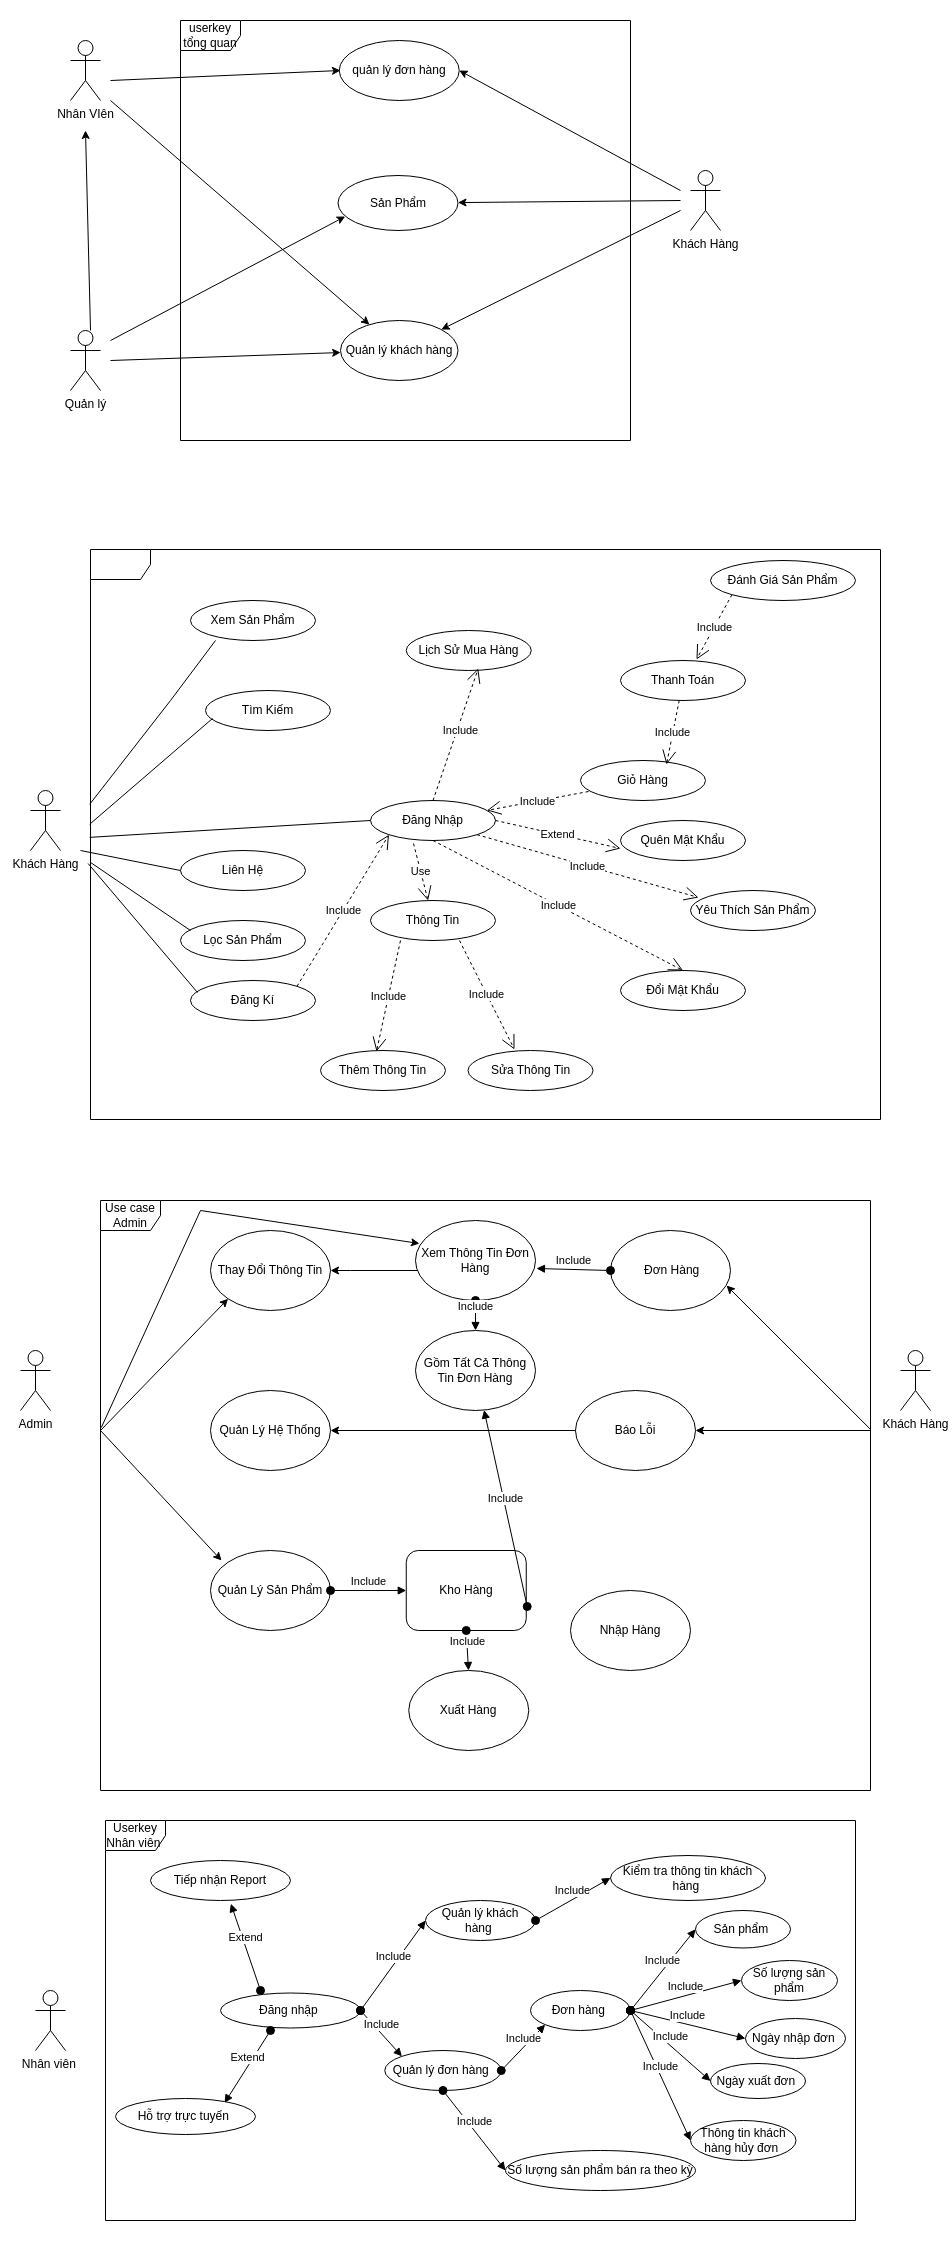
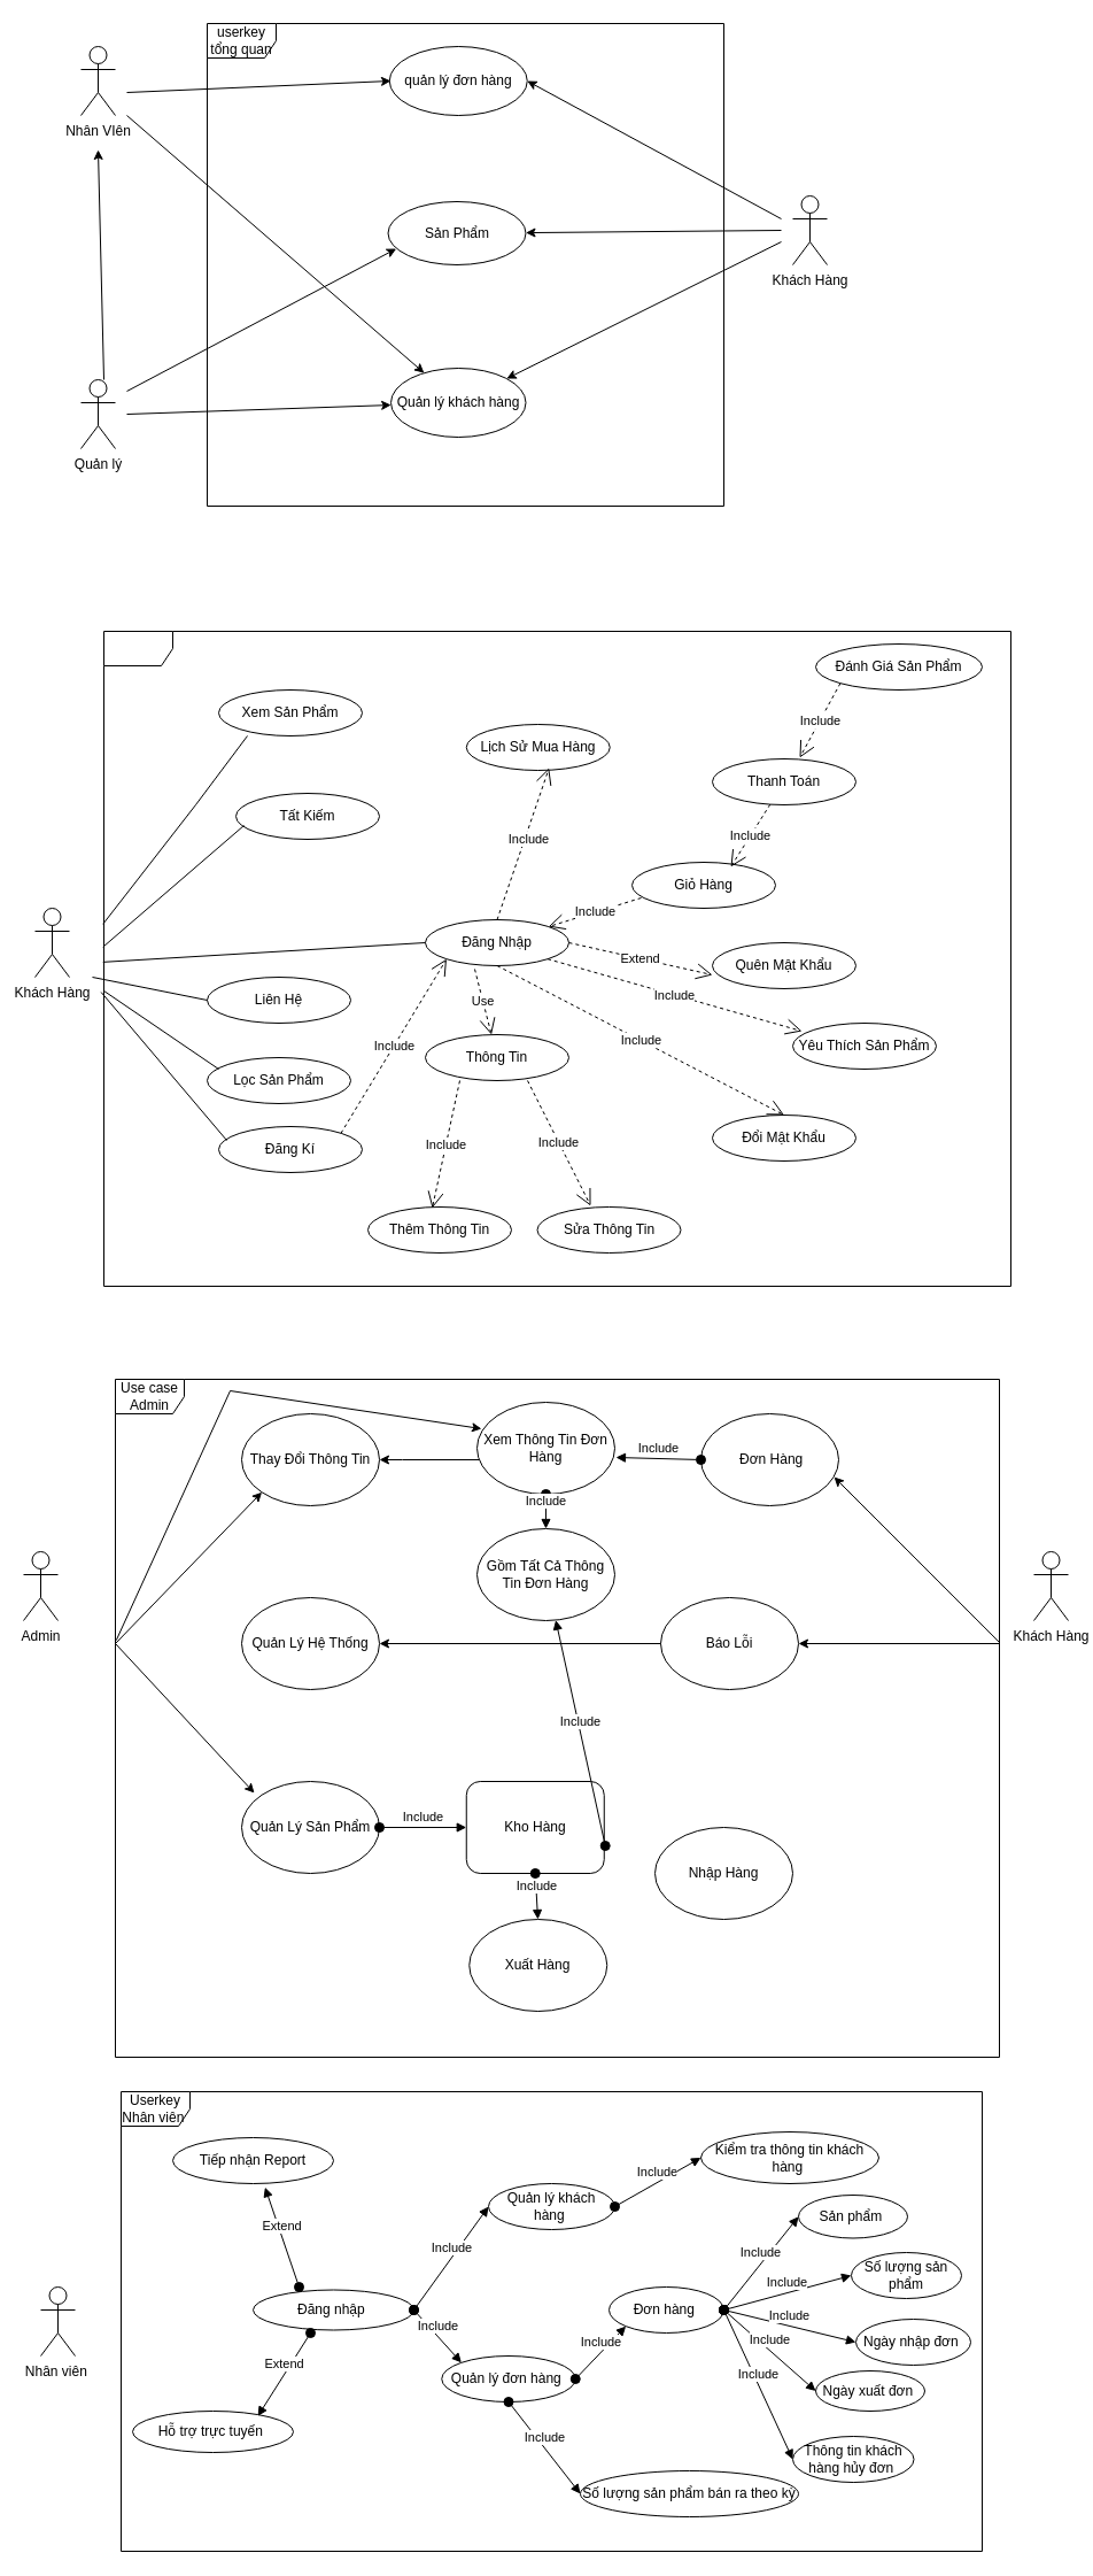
- <mxCell id="18" value="Tìm Kiếm" style="ellipse;whiteSpace=wrap;html=1;" parent="1" vertex="1"><mxGeometry x="205" y="690" width="125" height="40" as="geometry" /></mxCell>
+ <mxCell id="18" value="Tất Kiếm" style="ellipse;whiteSpace=wrap;html=1;" parent="1" vertex="1"><mxGeometry x="205" y="690" width="125" height="40" as="geometry" /></mxCell>
- <mxCell id="22" value="Giỏ Hàng" style="ellipse;whiteSpace=wrap;html=1;" parent="1" vertex="1"><mxGeometry x="580" y="760" width="125" height="40" as="geometry" /></mxCell>
+ <mxCell id="22" value="Giỏ Hàng" style="ellipse;whiteSpace=wrap;html=1;" parent="1" vertex="1"><mxGeometry x="550" y="750" width="125" height="40" as="geometry" /></mxCell>
